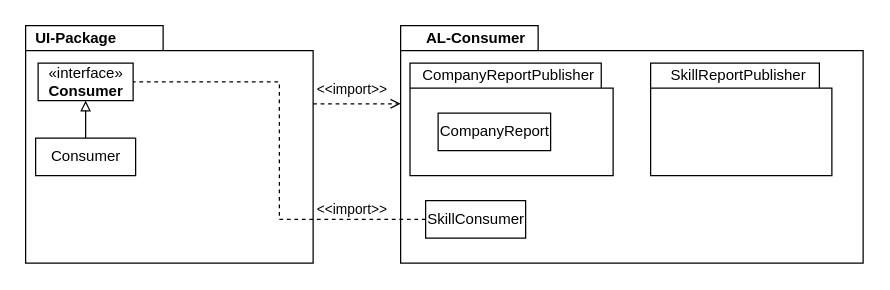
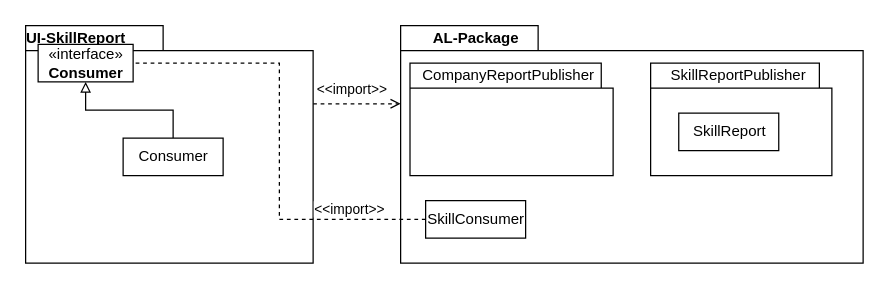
- <mxCell id="6" value="UI-Package" style="shape=folder;fontStyle=1;spacingTop=10;tabWidth=110;tabHeight=20;tabPosition=left;html=1;spacingLeft=-150;spacingBottom=180;" vertex="1" parent="1"><mxGeometry x="20" y="20" width="230" height="190" as="geometry" /></mxCell>
+ <mxCell id="6" value="UI-SkillReport" style="shape=folder;fontStyle=1;spacingTop=10;tabWidth=110;tabHeight=20;tabPosition=left;html=1;spacingLeft=-150;spacingBottom=180;" vertex="1" parent="1"><mxGeometry x="20" y="20" width="230" height="190" as="geometry" /></mxCell>
- <mxCell id="2" value="AL-Consumer" style="shape=folder;fontStyle=1;spacingTop=10;tabWidth=110;tabHeight=20;tabPosition=left;html=1;spacingLeft=-250;spacingBottom=180;" vertex="1" parent="1"><mxGeometry x="320" y="20" width="370" height="190" as="geometry" /></mxCell>
+ <mxCell id="2" value="AL-Package" style="shape=folder;fontStyle=1;spacingTop=10;tabWidth=110;tabHeight=20;tabPosition=left;html=1;spacingLeft=-250;spacingBottom=180;" vertex="1" parent="1"><mxGeometry x="320" y="20" width="370" height="190" as="geometry" /></mxCell>
- <mxCell id="7" value="«interface»&lt;br&gt;&lt;b&gt;Consumer&lt;/b&gt;" style="html=1;" vertex="1" parent="1"><mxGeometry x="30" y="50" width="76" height="30" as="geometry" /></mxCell>
+ <mxCell id="7" value="«interface»&lt;br&gt;&lt;b&gt;Consumer&lt;/b&gt;" style="html=1;" vertex="1" parent="1"><mxGeometry x="30" y="35" width="76" height="30" as="geometry" /></mxCell>
- <mxCell id="10" value="CompanyReport" style="html=1;" vertex="1" parent="1"><mxGeometry x="350" y="90" width="90" height="30" as="geometry" /></mxCell>
+ <mxCell id="12" value="SkillReport" style="html=1;" vertex="1" parent="1"><mxGeometry x="542.5" y="90" width="80" height="30" as="geometry" /></mxCell>
- <mxCell id="9" value="Consumer" style="html=1;" vertex="1" parent="1"><mxGeometry x="28" y="110" width="80" height="30" as="geometry" /></mxCell>
+ <mxCell id="9" value="Consumer" style="html=1;" vertex="1" parent="1"><mxGeometry x="98" y="110" width="80" height="30" as="geometry" /></mxCell>
